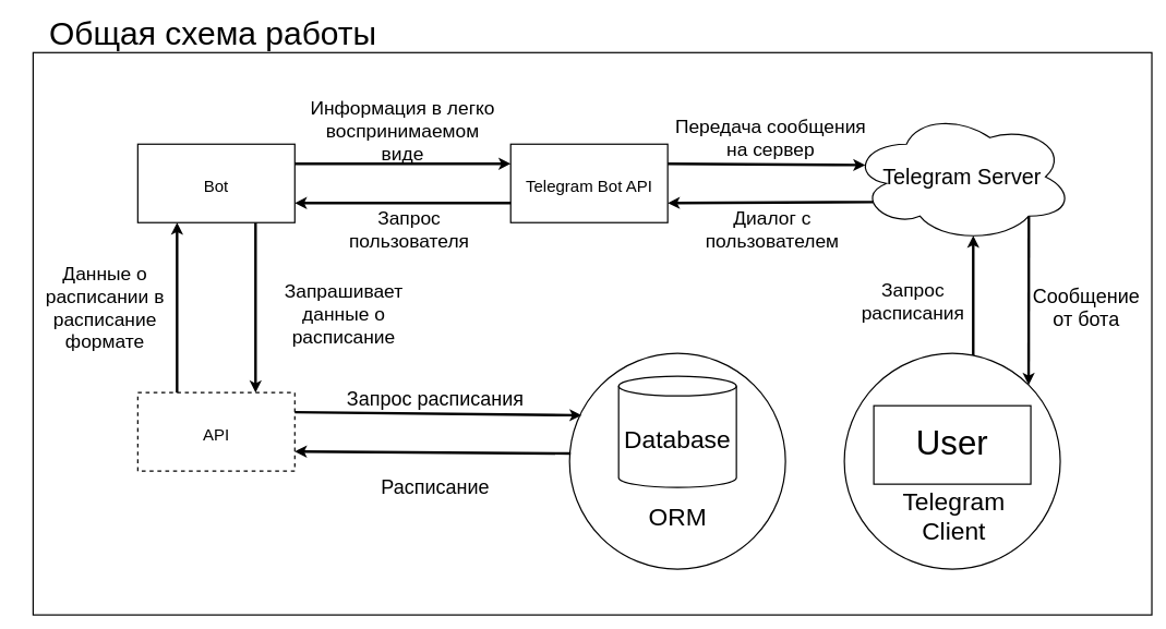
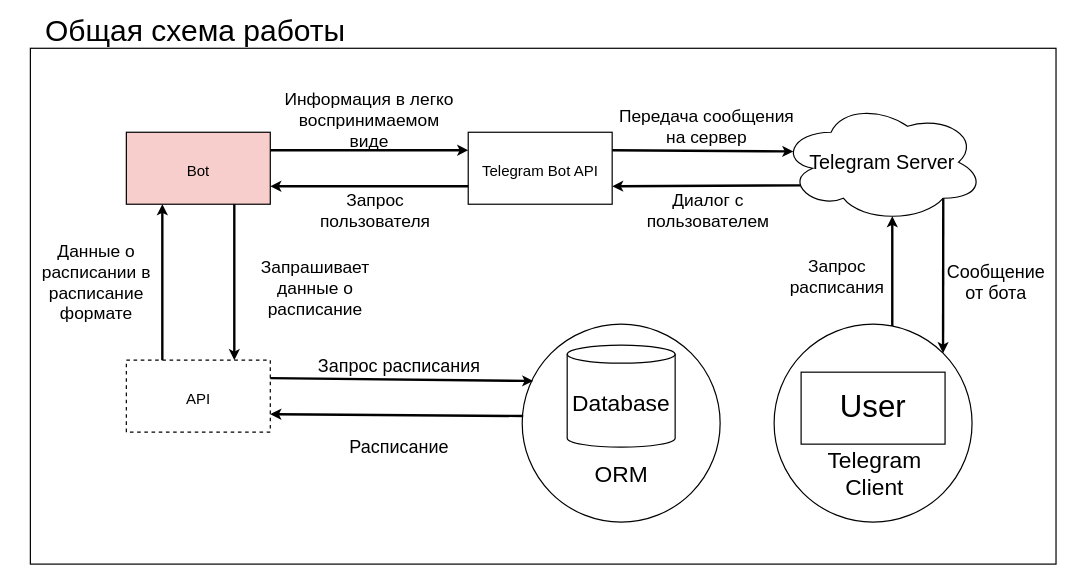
- <mxCell id="3" value="&lt;font style=&quot;font-size: 25px&quot;&gt;Bot&lt;/font&gt;" style="rounded=0;whiteSpace=wrap;html=1;fontSize=47;strokeWidth=2;verticalAlign=middle;spacingBottom=4;" vertex="1" parent="1"><mxGeometry x="210" y="220" width="240" height="120" as="geometry" /></mxCell>
+ <mxCell id="3" value="&lt;font style=&quot;font-size: 25px&quot;&gt;Bot&lt;/font&gt;" style="rounded=0;whiteSpace=wrap;html=1;fontSize=47;strokeWidth=2;verticalAlign=middle;spacingBottom=4;fillColor=#f8cecc;" vertex="1" parent="1"><mxGeometry x="210" y="220" width="240" height="120" as="geometry" /></mxCell>
